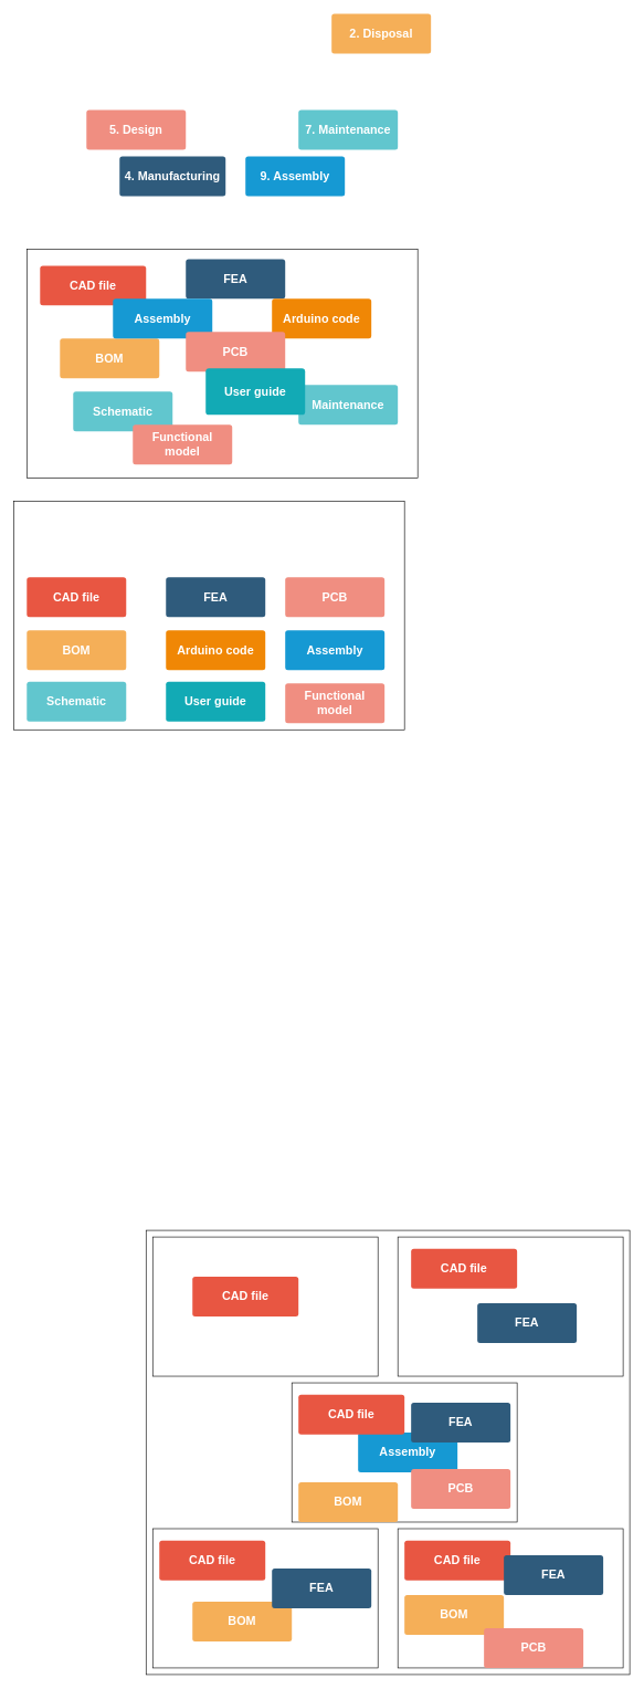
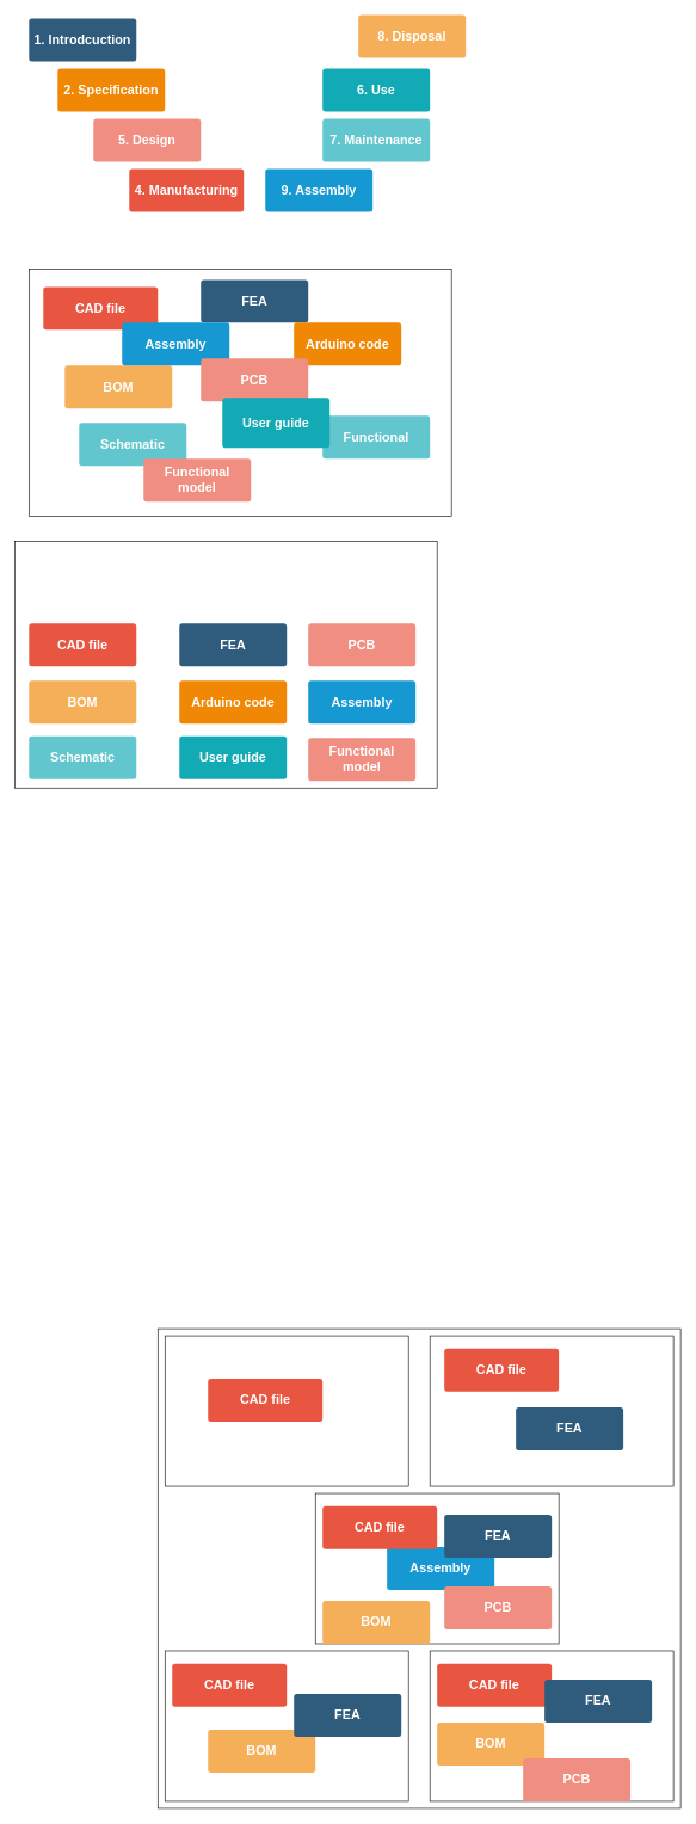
- <mxCell id="10" value="&lt;font style=&quot;font-size: 18px&quot;&gt;&lt;b&gt;2. Disposal&lt;/b&gt;&lt;/font&gt;" style="rounded=1;whiteSpace=wrap;html=1;shadow=0;labelBackgroundColor=none;strokeColor=none;strokeWidth=3;fillColor=#f5af58;fontFamily=Helvetica;fontSize=14;fontColor=#FFFFFF;align=center;spacing=5;arcSize=7;perimeterSpacing=2;" parent="1" vertex="1"><mxGeometry x="500" y="20" width="150" height="60" as="geometry" /></mxCell>
+ <mxCell id="10" value="&lt;font style=&quot;font-size: 18px&quot;&gt;&lt;b&gt;8. Disposal&lt;/b&gt;&lt;/font&gt;" style="rounded=1;whiteSpace=wrap;html=1;shadow=0;labelBackgroundColor=none;strokeColor=none;strokeWidth=3;fillColor=#f5af58;fontFamily=Helvetica;fontSize=14;fontColor=#FFFFFF;align=center;spacing=5;arcSize=7;perimeterSpacing=2;" parent="1" vertex="1"><mxGeometry x="500" y="20" width="150" height="60" as="geometry" /></mxCell>
+ <mxCell id="5" value="&lt;font style=&quot;font-size: 18px&quot;&gt;1. Introdcuction&lt;/font&gt;" style="rounded=1;whiteSpace=wrap;html=1;shadow=0;labelBackgroundColor=none;strokeColor=none;strokeWidth=3;fillColor=#2F5B7C;fontFamily=Helvetica;fontSize=16;fontColor=#FFFFFF;align=center;fontStyle=1;spacing=5;arcSize=7;perimeterSpacing=2;" parent="1" vertex="1"><mxGeometry x="40" y="25" width="150" height="60" as="geometry" /></mxCell>
+ <mxCell id="9" value="&lt;font style=&quot;font-size: 18px&quot;&gt;&lt;b&gt;2. Specification&lt;/b&gt;&lt;/font&gt;" style="rounded=1;whiteSpace=wrap;html=1;shadow=0;labelBackgroundColor=none;strokeColor=none;strokeWidth=3;fillColor=#F08705;fontFamily=Helvetica;fontSize=14;fontColor=#FFFFFF;align=center;spacing=5;fontStyle=1;arcSize=7;perimeterSpacing=2;" parent="1" vertex="1"><mxGeometry x="80" y="95" width="150" height="60" as="geometry" /></mxCell>
+ <mxCell id="11" value="&lt;font style=&quot;font-size: 18px&quot;&gt;6. Use&lt;/font&gt;" style="rounded=1;whiteSpace=wrap;html=1;shadow=0;labelBackgroundColor=none;strokeColor=none;strokeWidth=3;fillColor=#12aab5;fontFamily=Helvetica;fontSize=14;fontColor=#FFFFFF;align=center;spacing=5;fontStyle=1;arcSize=7;perimeterSpacing=2;" parent="1" vertex="1"><mxGeometry x="450" y="95" width="150" height="60" as="geometry" /></mxCell>
- <mxCell id="6" value="&lt;font style=&quot;font-size: 18px&quot;&gt;4. Manufacturing&lt;/font&gt;" style="rounded=1;whiteSpace=wrap;html=1;shadow=0;labelBackgroundColor=none;strokeColor=none;strokeWidth=3;fillColor=#2f5b7c;fontFamily=Helvetica;fontSize=14;fontColor=#FFFFFF;align=center;spacing=5;fontStyle=1;arcSize=7;perimeterSpacing=2;" parent="1" vertex="1"><mxGeometry x="180" y="235" width="160" height="60" as="geometry" /></mxCell>
+ <mxCell id="6" value="&lt;font style=&quot;font-size: 18px&quot;&gt;4. Manufacturing&lt;/font&gt;" style="rounded=1;whiteSpace=wrap;html=1;shadow=0;labelBackgroundColor=none;strokeColor=none;strokeWidth=3;fillColor=#e85642;fontFamily=Helvetica;fontSize=14;fontColor=#FFFFFF;align=center;spacing=5;fontStyle=1;arcSize=7;perimeterSpacing=2;" parent="1" vertex="1"><mxGeometry x="180" y="235" width="160" height="60" as="geometry" /></mxCell>
- <mxCell id="19" value="&lt;font style=&quot;font-size: 18px&quot;&gt;&lt;b&gt;Maintenance&lt;/b&gt;&lt;/font&gt;" style="rounded=1;whiteSpace=wrap;html=1;shadow=0;labelBackgroundColor=none;strokeColor=none;strokeWidth=3;fillColor=#61c6ce;fontFamily=Helvetica;fontSize=14;fontColor=#FFFFFF;align=center;spacing=5;fontStyle=0;arcSize=7;perimeterSpacing=2;" parent="1" vertex="1"><mxGeometry x="450" y="580" width="150" height="60" as="geometry" /></mxCell>
+ <mxCell id="19" value="&lt;font style=&quot;font-size: 18px&quot;&gt;&lt;b&gt;Functional&lt;/b&gt;&lt;/font&gt;" style="rounded=1;whiteSpace=wrap;html=1;shadow=0;labelBackgroundColor=none;strokeColor=none;strokeWidth=3;fillColor=#61c6ce;fontFamily=Helvetica;fontSize=14;fontColor=#FFFFFF;align=center;spacing=5;fontStyle=0;arcSize=7;perimeterSpacing=2;" parent="1" vertex="1"><mxGeometry x="450" y="580" width="150" height="60" as="geometry" /></mxCell>
